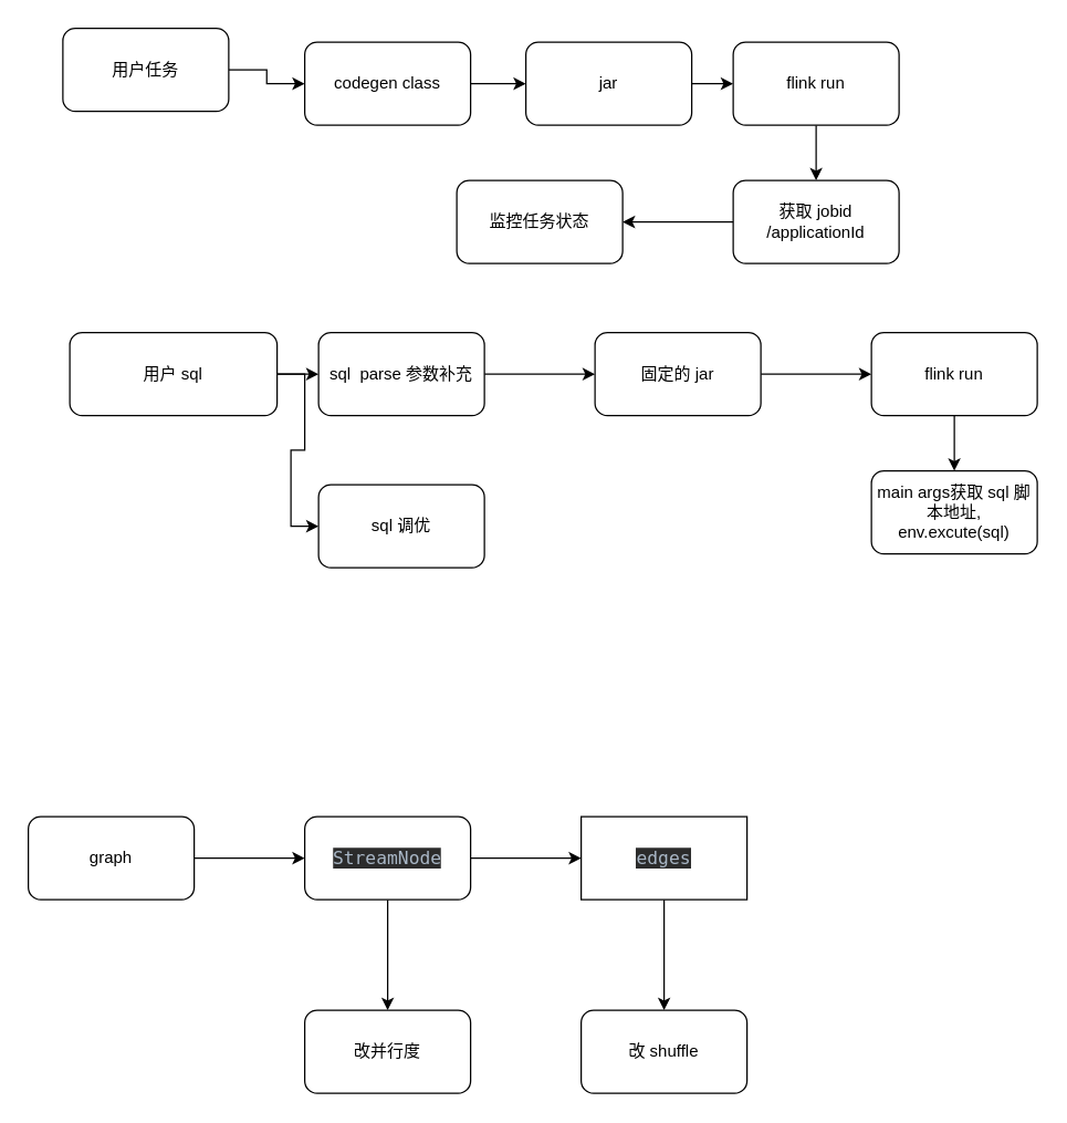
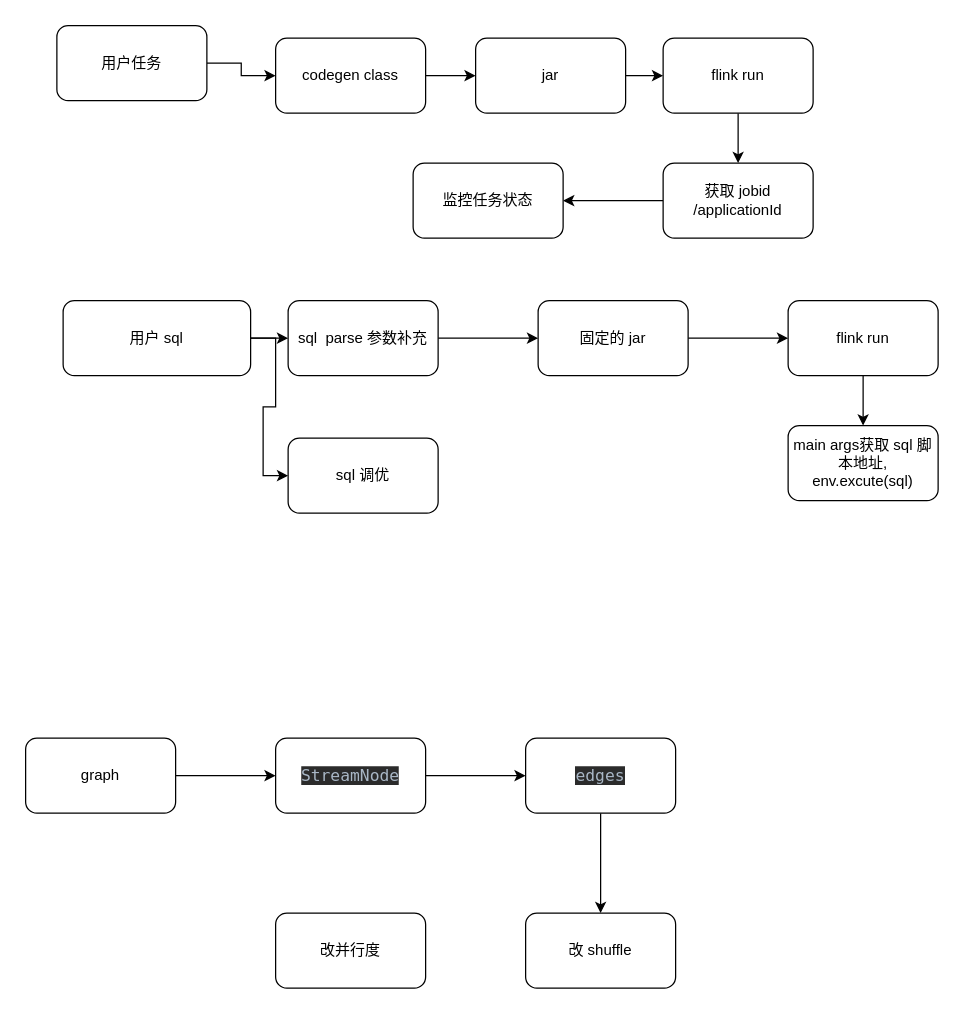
- <mxCell id="30" value="&lt;div style=&quot;background-color:#2b2b2b;color:#a9b7c6&quot;&gt;&lt;pre style=&quot;font-family:'JetBrains Mono',monospace;font-size:9.8pt;&quot;&gt;edges&lt;/pre&gt;&lt;/div&gt;" style="whiteSpace=wrap;html=1;rounded=0;" vertex="1" parent="1"><mxGeometry x="420" y="590" width="120" height="60" as="geometry" /></mxCell>
+ <mxCell id="30" value="&lt;div style=&quot;background-color:#2b2b2b;color:#a9b7c6&quot;&gt;&lt;pre style=&quot;font-family:'JetBrains Mono',monospace;font-size:9.8pt;&quot;&gt;edges&lt;/pre&gt;&lt;/div&gt;" style="whiteSpace=wrap;html=1;rounded=1;" vertex="1" parent="1"><mxGeometry x="420" y="590" width="120" height="60" as="geometry" /></mxCell>
- <mxCell id="27" value="" style="edgeStyle=orthogonalEdgeStyle;rounded=0;orthogonalLoop=1;jettySize=auto;html=1;" edge="1" parent="1" source="28" target="31"><mxGeometry relative="1" as="geometry" /></mxCell>
